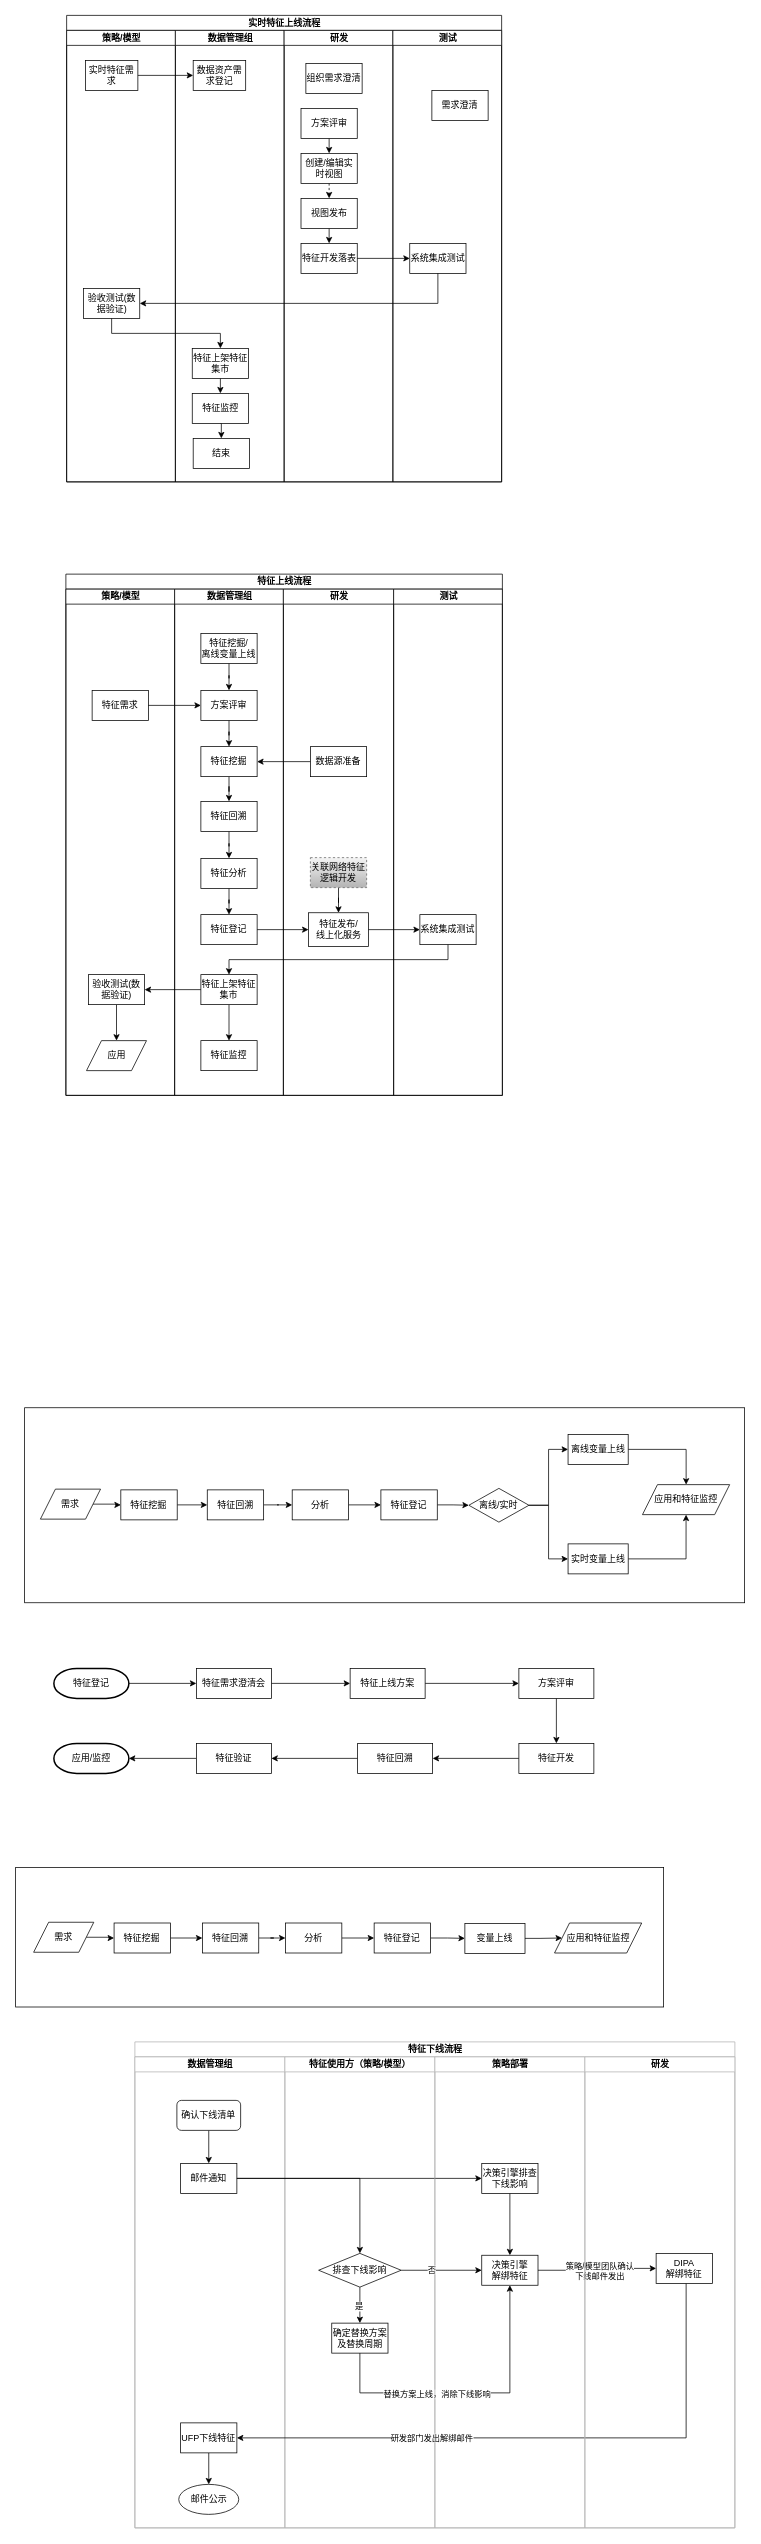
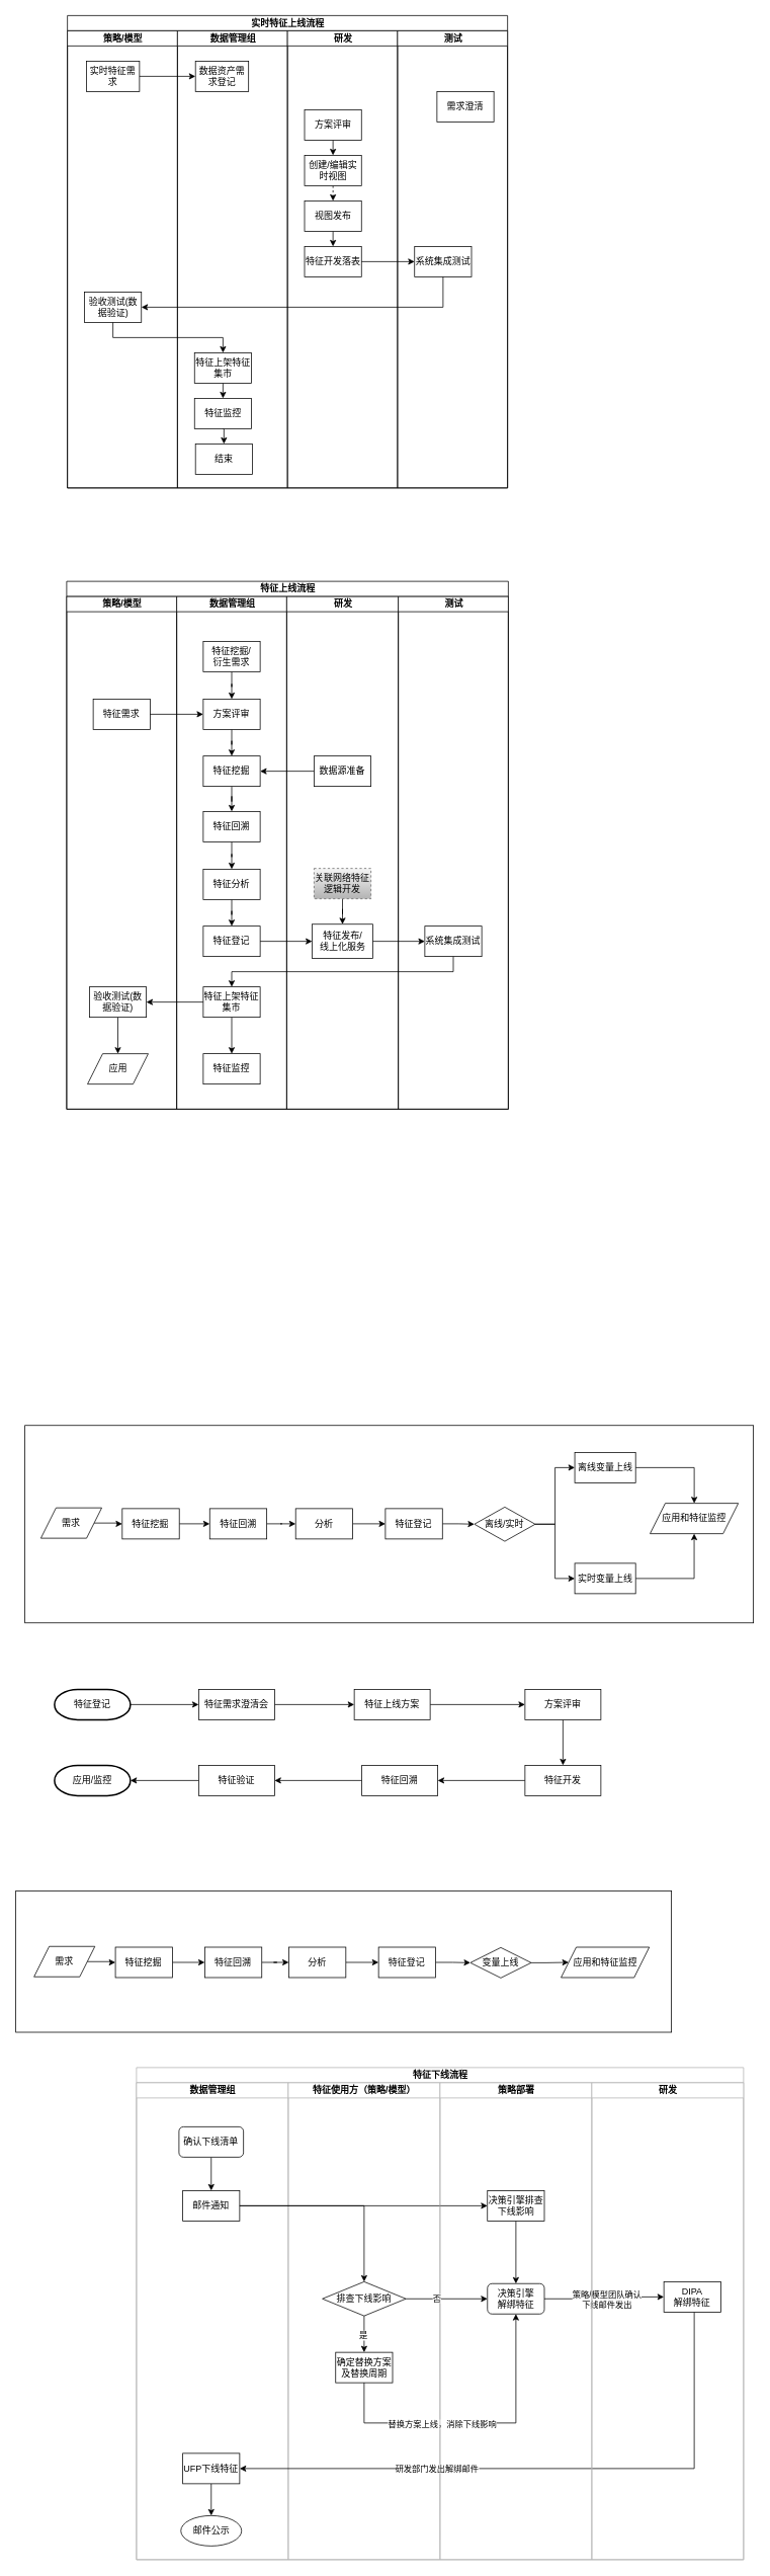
- <mxCell id="21" value="&lt;div&gt;组织需求澄清&lt;/div&gt;" style="rounded=0;whiteSpace=wrap;html=1;" vertex="1" parent="13"><mxGeometry x="29" y="44" width="75" height="40" as="geometry" /></mxCell>
- <mxCell id="42" value="特征挖掘/&lt;div&gt;离线变量上线&lt;/div&gt;" style="rounded=0;whiteSpace=wrap;html=1;" vertex="1" parent="35"><mxGeometry x="35" y="59" width="75" height="40" as="geometry" /></mxCell>
+ <mxCell id="42" value="特征挖掘/&lt;div&gt;衍生需求&lt;/div&gt;" style="rounded=0;whiteSpace=wrap;html=1;" vertex="1" parent="35"><mxGeometry x="35" y="59" width="75" height="40" as="geometry" /></mxCell>
- <mxCell id="110" value="变量上线" style="whiteSpace=wrap;html=1;" vertex="1" parent="1"><mxGeometry x="619" y="2564" width="80.176" height="40" as="geometry" /></mxCell>
+ <mxCell id="110" value="变量上线" style="rhombus;whiteSpace=wrap;html=1;" vertex="1" parent="1"><mxGeometry x="619" y="2564" width="80.176" height="40" as="geometry" /></mxCell>
- <mxCell id="138" value="决策引擎&lt;div&gt;解绑特征&lt;/div&gt;" style="rounded=0;whiteSpace=wrap;html=1;" vertex="1" parent="135"><mxGeometry x="62.5" y="264.5" width="75" height="40" as="geometry" /></mxCell>
+ <mxCell id="138" value="决策引擎&lt;div&gt;解绑特征&lt;/div&gt;" style="whiteSpace=wrap;html=1;rounded=1;" vertex="1" parent="135"><mxGeometry x="62.5" y="264.5" width="75" height="40" as="geometry" /></mxCell>
